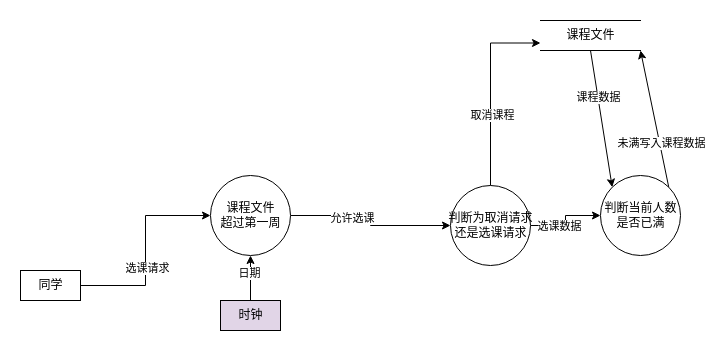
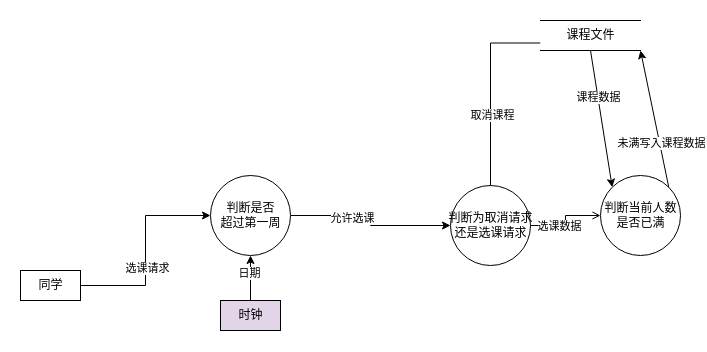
- <mxCell id="11" style="edgeStyle=orthogonalEdgeStyle;rounded=0;orthogonalLoop=1;jettySize=auto;html=1;exitX=0.5;exitY=0;exitDx=0;exitDy=0;entryX=0;entryY=0.75;entryDx=0;entryDy=0;" edge="1" parent="1" source="15" target="18"><mxGeometry relative="1" as="geometry"><mxPoint x="470" y="90" as="targetPoint" /></mxGeometry></mxCell>
+ <mxCell id="11" style="edgeStyle=orthogonalEdgeStyle;rounded=0;orthogonalLoop=1;jettySize=auto;html=1;exitX=0.5;exitY=0;exitDx=0;exitDy=0;entryX=0;entryY=0.75;entryDx=0;entryDy=0;endArrow=none;" edge="1" parent="1" source="15" target="18"><mxGeometry relative="1" as="geometry"><mxPoint x="470" y="90" as="targetPoint" /></mxGeometry></mxCell>
- <mxCell id="7" value="课程文件&lt;br&gt;超过第一周" style="shape=ellipse;html=1;dashed=0;whitespace=wrap;aspect=fixed;perimeter=ellipsePerimeter;" vertex="1" parent="1"><mxGeometry x="210" y="175" width="80" height="80" as="geometry" /></mxCell>
+ <mxCell id="7" value="判断是否&lt;br&gt;超过第一周" style="shape=ellipse;html=1;dashed=0;whitespace=wrap;aspect=fixed;perimeter=ellipsePerimeter;" vertex="1" parent="1"><mxGeometry x="210" y="175" width="80" height="80" as="geometry" /></mxCell>
- <mxCell id="13" style="edgeStyle=orthogonalEdgeStyle;rounded=0;orthogonalLoop=1;jettySize=auto;html=1;exitX=1;exitY=0.5;exitDx=0;exitDy=0;entryX=0;entryY=0.5;entryDx=0;entryDy=0;" edge="1" parent="1" source="15" target="21"><mxGeometry relative="1" as="geometry" /></mxCell>
+ <mxCell id="13" style="edgeStyle=orthogonalEdgeStyle;rounded=0;orthogonalLoop=1;jettySize=auto;html=1;exitX=1;exitY=0.5;exitDx=0;exitDy=0;entryX=0;entryY=0.5;entryDx=0;entryDy=0;endArrow=open;" edge="1" parent="1" source="15" target="21"><mxGeometry relative="1" as="geometry" /></mxCell>
